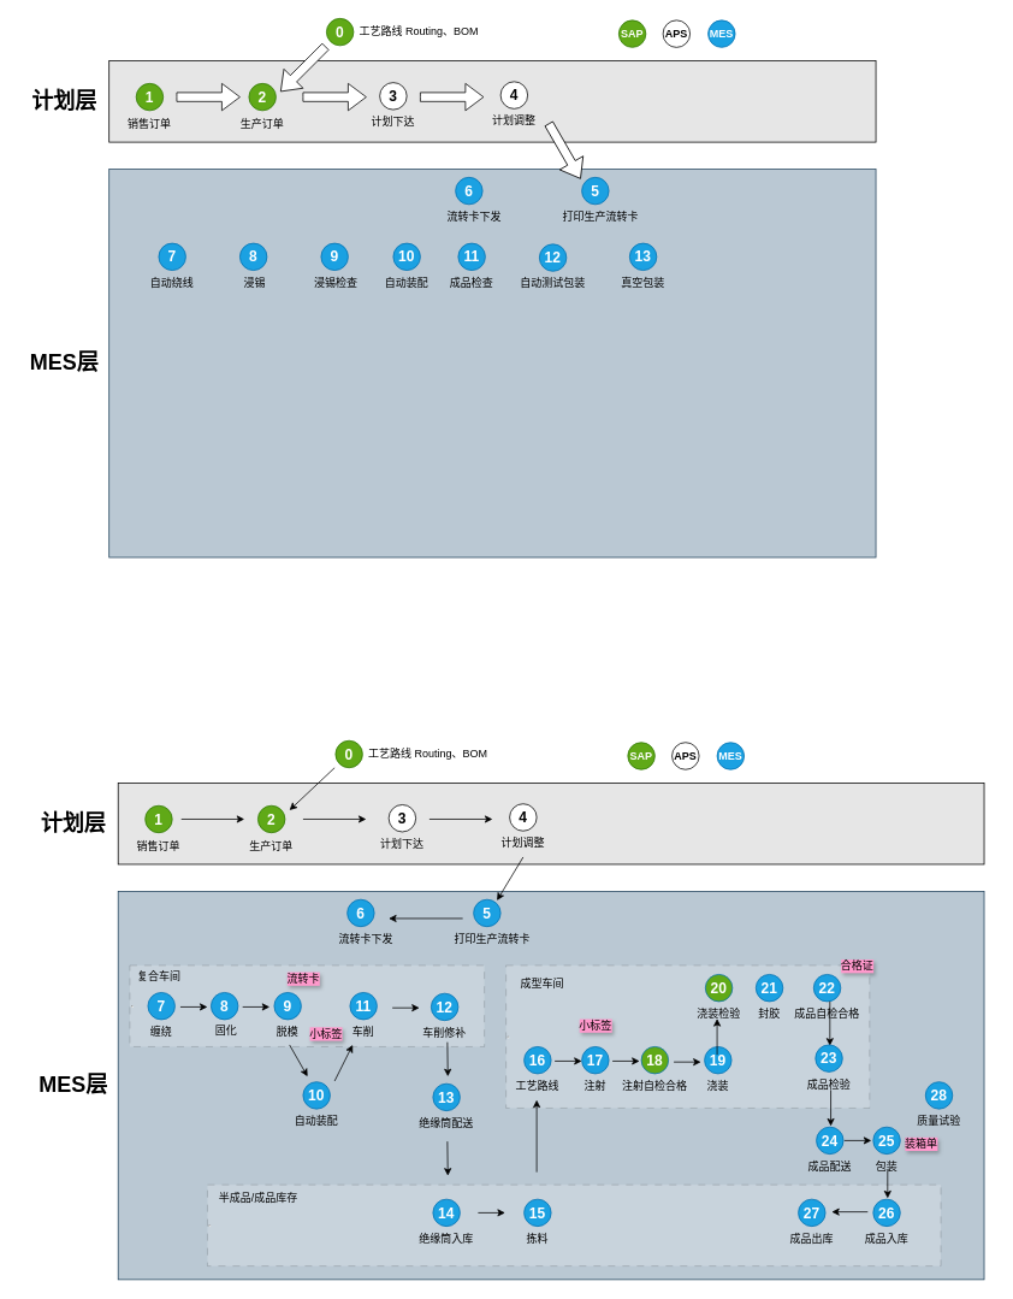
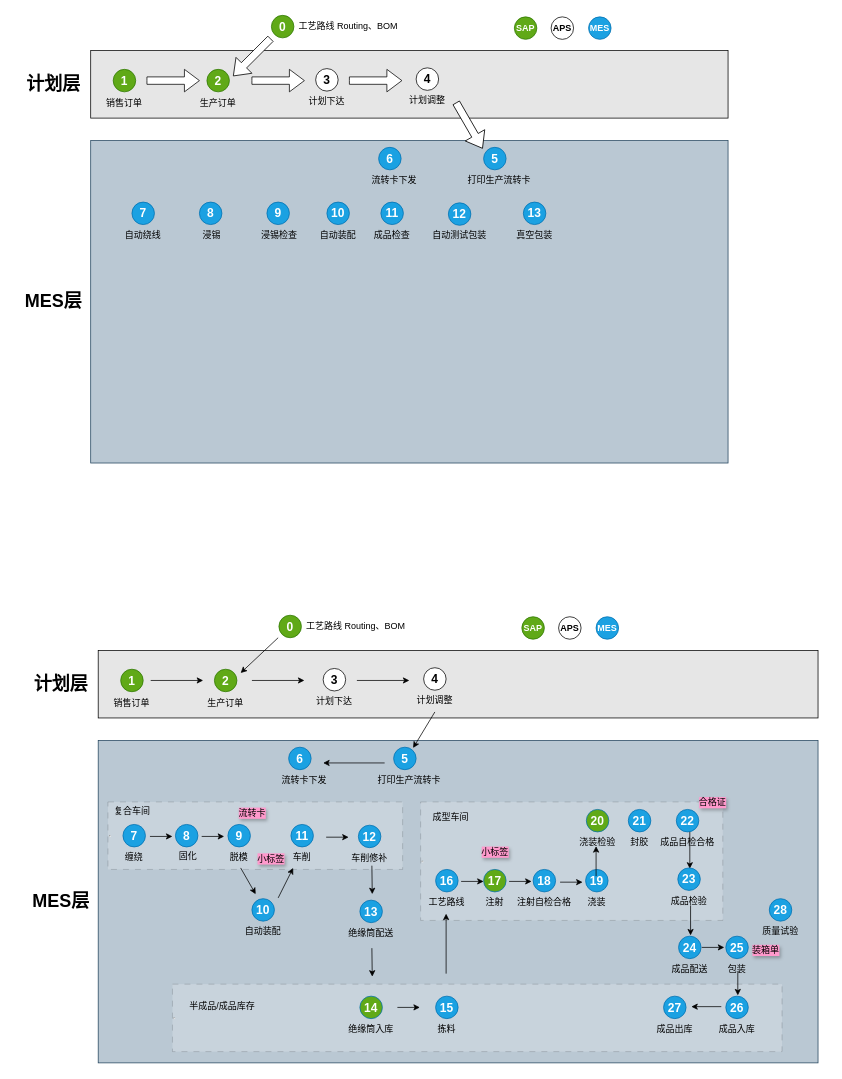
- <mxCell id="145" value="17" style="ellipse;whiteSpace=wrap;html=1;aspect=fixed;rotation=0;gradientDirection=east;rounded=0;pointerEvents=0;fontFamily=Helvetica;fontSize=16;spacingTop=4;spacingBottom=4;spacingLeft=4;spacingRight=4;points=[];fontStyle=1;snapToPoint=0;fillColor=#1ba1e2;fontColor=#ffffff;strokeColor=#006EAF;" vertex="1" parent="141"><mxGeometry x="15" y="1" width="30" height="30" as="geometry" /></mxCell>
+ <mxCell id="145" value="17" style="ellipse;whiteSpace=wrap;html=1;aspect=fixed;rotation=0;gradientDirection=east;rounded=0;pointerEvents=0;fontFamily=Helvetica;fontSize=16;spacingTop=4;spacingBottom=4;spacingLeft=4;spacingRight=4;points=[];fontStyle=1;snapToPoint=0;fillColor=#60a917;fontColor=#ffffff;strokeColor=#006EAF;" vertex="1" parent="141"><mxGeometry x="15" y="1" width="30" height="30" as="geometry" /></mxCell>
- <mxCell id="149" value="18" style="ellipse;whiteSpace=wrap;html=1;aspect=fixed;rotation=0;gradientDirection=east;rounded=0;pointerEvents=0;fontFamily=Helvetica;fontSize=16;spacingTop=4;spacingBottom=4;spacingLeft=4;spacingRight=4;points=[];fontStyle=1;snapToPoint=0;fillColor=#60a917;fontColor=#ffffff;strokeColor=#006EAF;" vertex="1" parent="146"><mxGeometry x="15" y="1" width="30" height="30" as="geometry" /></mxCell>
+ <mxCell id="149" value="18" style="ellipse;whiteSpace=wrap;html=1;aspect=fixed;rotation=0;gradientDirection=east;rounded=0;pointerEvents=0;fontFamily=Helvetica;fontSize=16;spacingTop=4;spacingBottom=4;spacingLeft=4;spacingRight=4;points=[];fontStyle=1;snapToPoint=0;fillColor=#1ba1e2;fontColor=#ffffff;strokeColor=#006EAF;" vertex="1" parent="146"><mxGeometry x="15" y="1" width="30" height="30" as="geometry" /></mxCell>
- <mxCell id="200" value="半成品/成品库存" style="text;html=1;align=center;verticalAlign=middle;resizable=0;points=[];autosize=1;strokeColor=none;fillColor=none;" vertex="1" parent="1"><mxGeometry x="230" y="1312" width="110" height="30" as="geometry" /></mxCell>
+ <mxCell id="200" value="半成品/成品库存" style="text;html=1;align=center;verticalAlign=middle;resizable=0;points=[];autosize=1;strokeColor=none;fillColor=none;" vertex="1" parent="1"><mxGeometry x="240" y="1327" width="110" height="30" as="geometry" /></mxCell>
- <mxCell id="132" value="14" style="ellipse;whiteSpace=wrap;html=1;aspect=fixed;rotation=0;gradientDirection=east;rounded=0;pointerEvents=0;fontFamily=Helvetica;fontSize=16;spacingTop=4;spacingBottom=4;spacingLeft=4;spacingRight=4;points=[];fontStyle=1;snapToPoint=0;fillColor=#1ba1e2;fontColor=#ffffff;strokeColor=#006EAF;" vertex="1" parent="129"><mxGeometry x="15" y="1" width="30" height="30" as="geometry" /></mxCell>
+ <mxCell id="132" value="14" style="ellipse;whiteSpace=wrap;html=1;aspect=fixed;rotation=0;gradientDirection=east;rounded=0;pointerEvents=0;fontFamily=Helvetica;fontSize=16;spacingTop=4;spacingBottom=4;spacingLeft=4;spacingRight=4;points=[];fontStyle=1;snapToPoint=0;fillColor=#60a917;fontColor=#ffffff;strokeColor=#006EAF;" vertex="1" parent="129"><mxGeometry x="15" y="1" width="30" height="30" as="geometry" /></mxCell>
